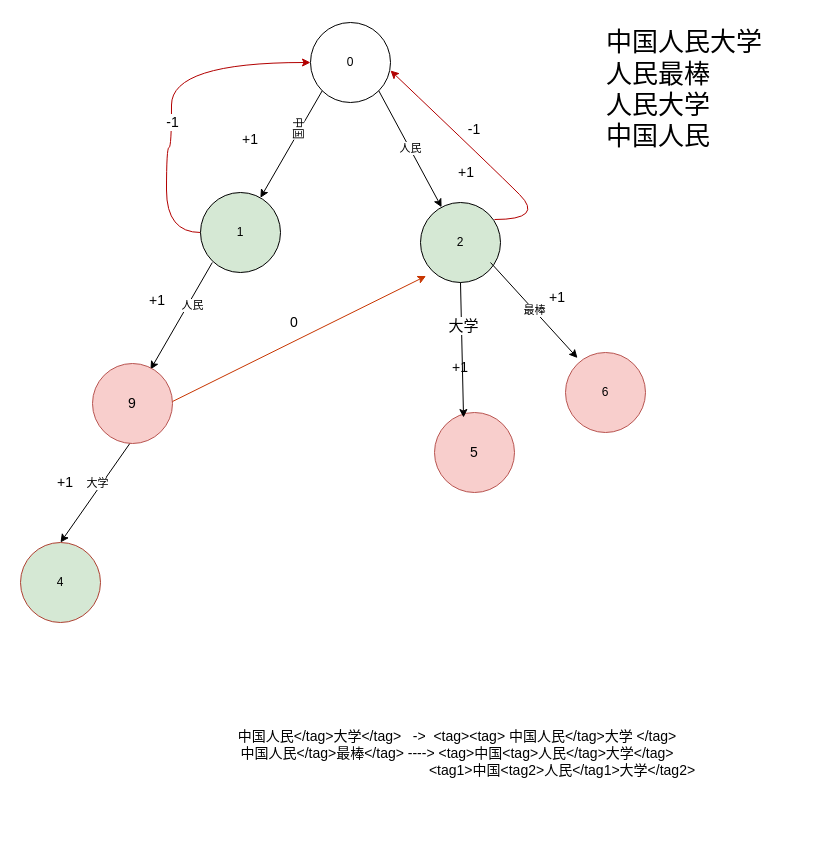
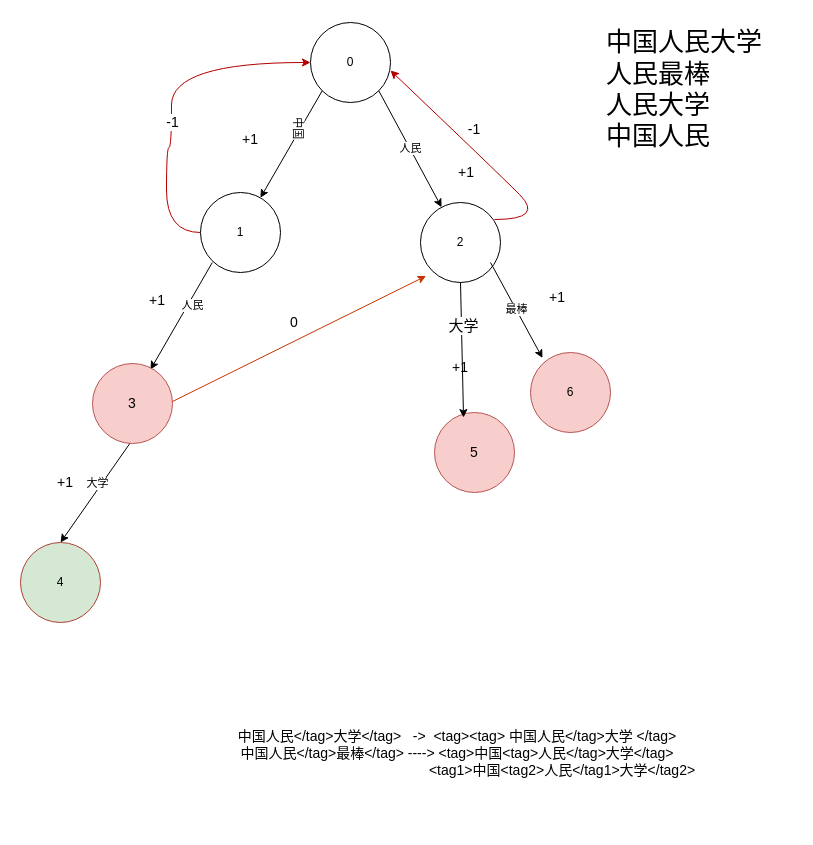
- <mxCell id="5" value="1" style="ellipse;whiteSpace=wrap;html=1;aspect=fixed;fillColor=#d5e8d4;" parent="1" vertex="1"><mxGeometry x="200" y="192" width="80" height="80" as="geometry" /></mxCell>
+ <mxCell id="5" value="1" style="ellipse;whiteSpace=wrap;html=1;aspect=fixed;" parent="1" vertex="1"><mxGeometry x="200" y="192" width="80" height="80" as="geometry" /></mxCell>
- <mxCell id="13" value="2" style="ellipse;whiteSpace=wrap;html=1;aspect=fixed;fillColor=#d5e8d4;" parent="1" vertex="1"><mxGeometry x="420" y="202" width="80" height="80" as="geometry" /></mxCell>
+ <mxCell id="13" value="2" style="ellipse;whiteSpace=wrap;html=1;aspect=fixed;" parent="1" vertex="1"><mxGeometry x="420" y="202" width="80" height="80" as="geometry" /></mxCell>
- <mxCell id="15" value="6" style="ellipse;whiteSpace=wrap;html=1;aspect=fixed;fillColor=#f8cecc;strokeColor=#b85450;" parent="1" vertex="1"><mxGeometry x="565" y="352" width="80" height="80" as="geometry" /></mxCell>
+ <mxCell id="15" value="6" style="ellipse;whiteSpace=wrap;html=1;aspect=fixed;fillColor=#f8cecc;strokeColor=#b85450;" parent="1" vertex="1"><mxGeometry x="530" y="352" width="80" height="80" as="geometry" /></mxCell>
- <mxCell id="32" value="9" style="ellipse;whiteSpace=wrap;html=1;aspect=fixed;fontSize=14;fillColor=#f8cecc;strokeColor=#b85450;" parent="1" vertex="1"><mxGeometry x="92" y="363" width="80" height="80" as="geometry" /></mxCell>
+ <mxCell id="32" value="3" style="ellipse;whiteSpace=wrap;html=1;aspect=fixed;fontSize=14;fillColor=#f8cecc;strokeColor=#b85450;" parent="1" vertex="1"><mxGeometry x="92" y="363" width="80" height="80" as="geometry" /></mxCell>
